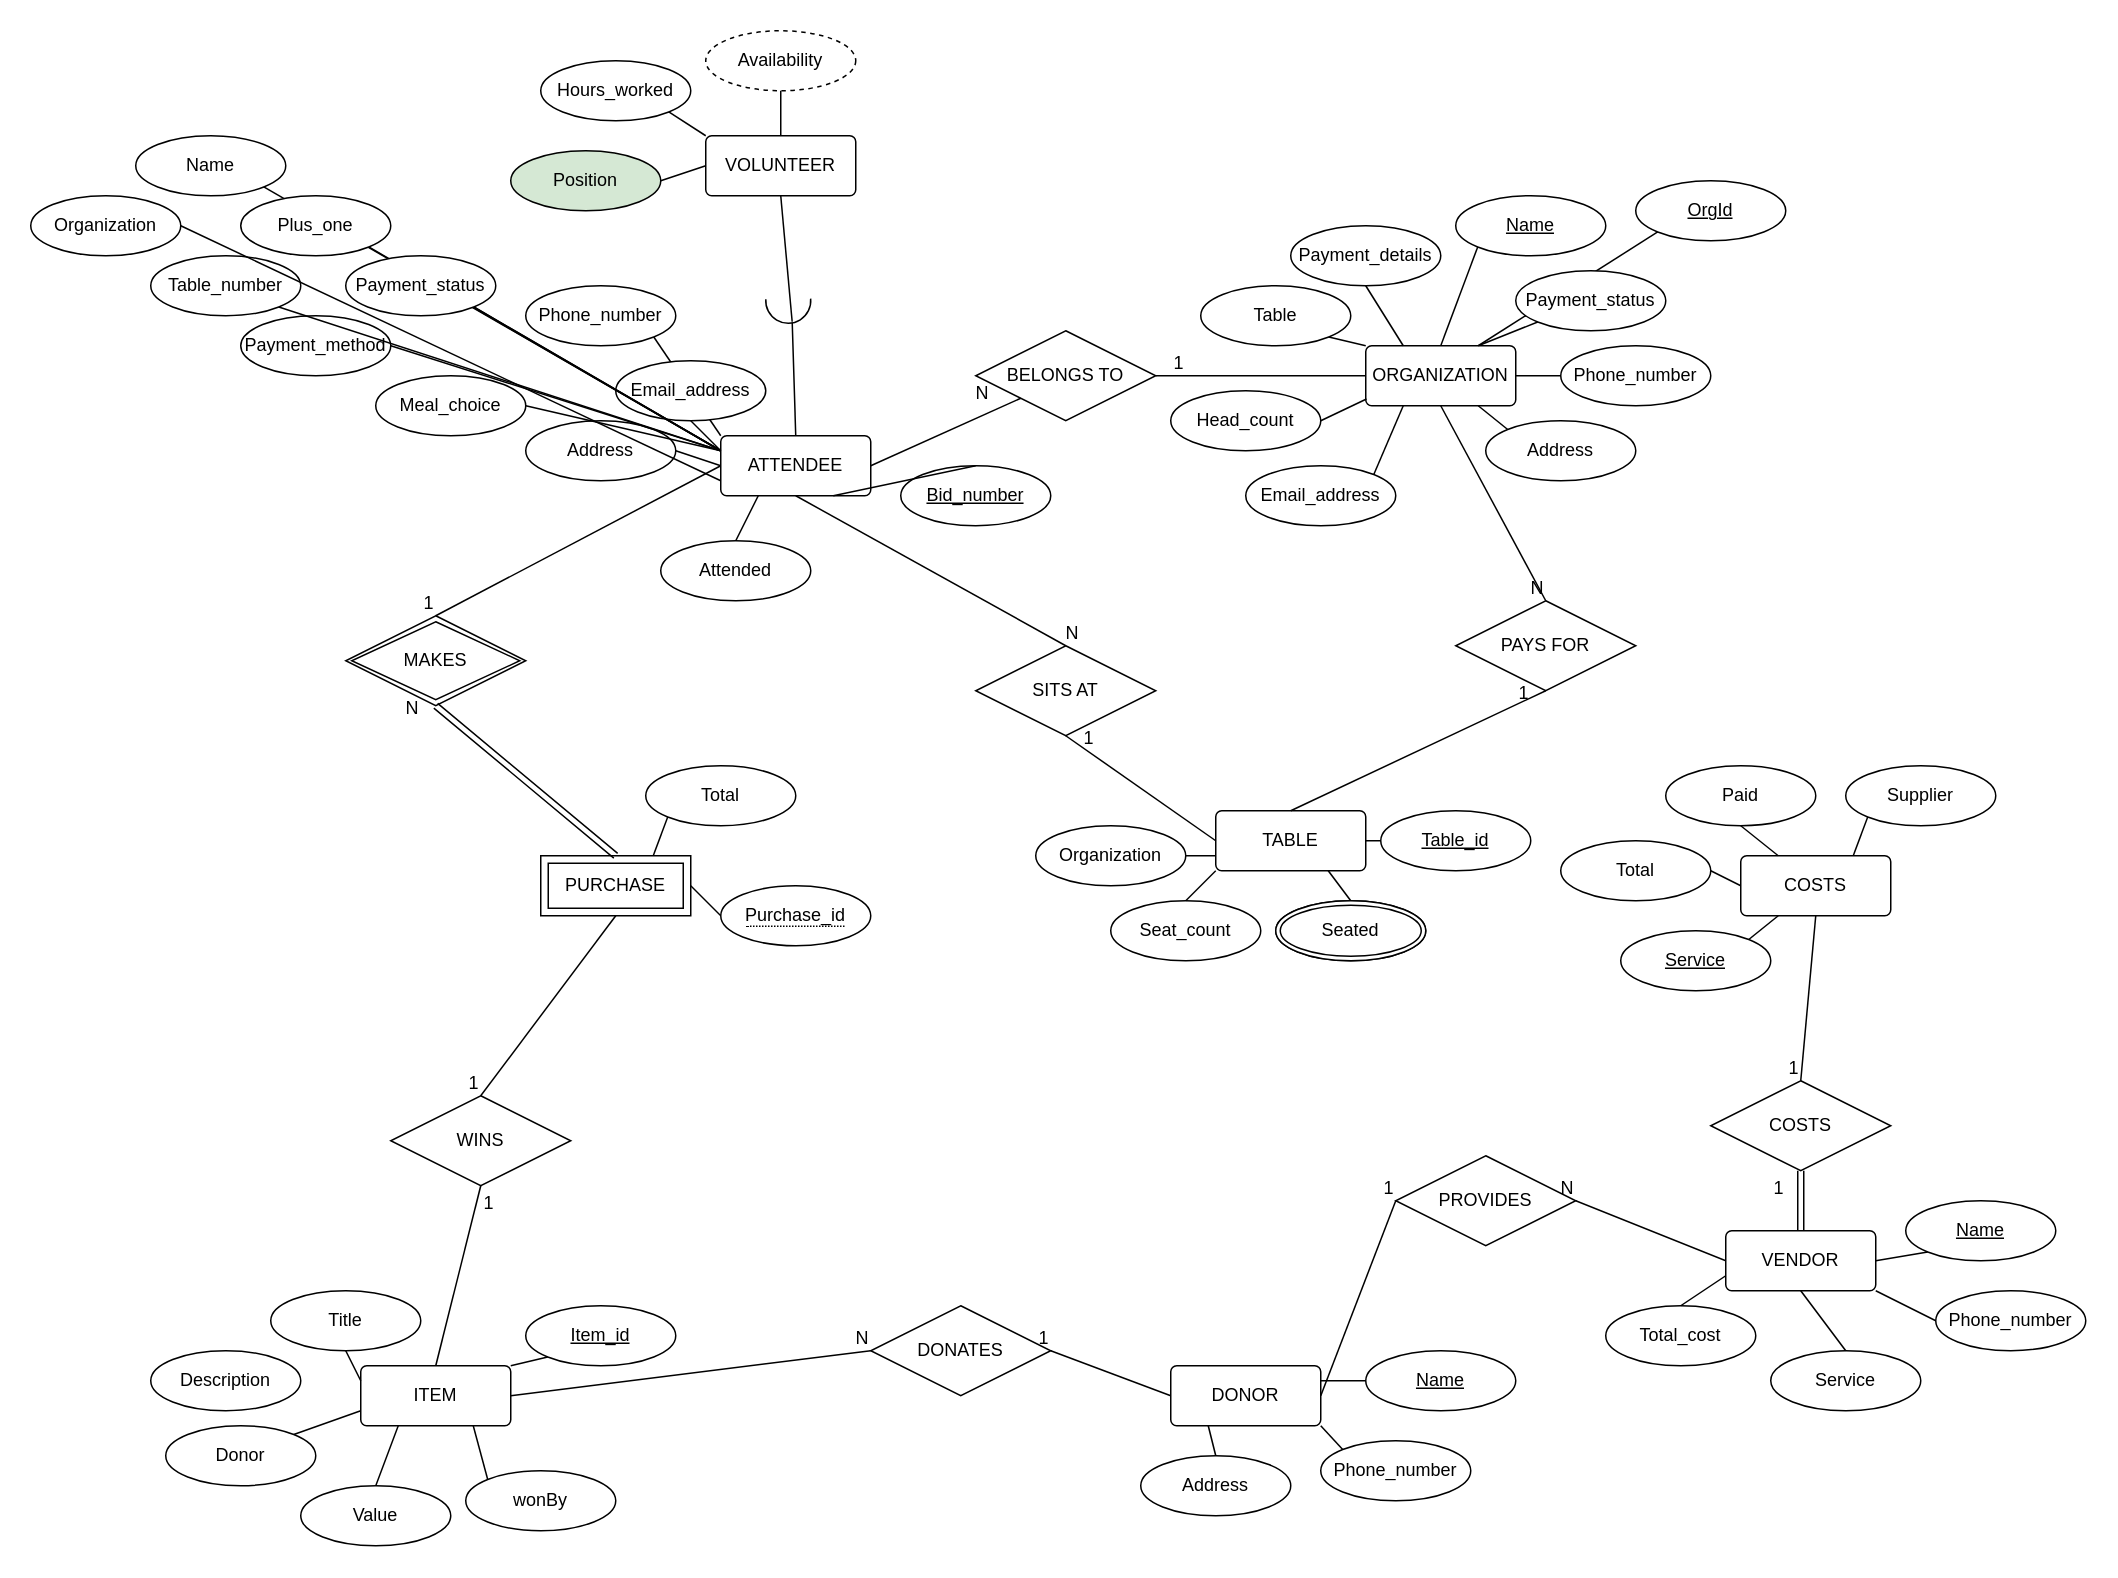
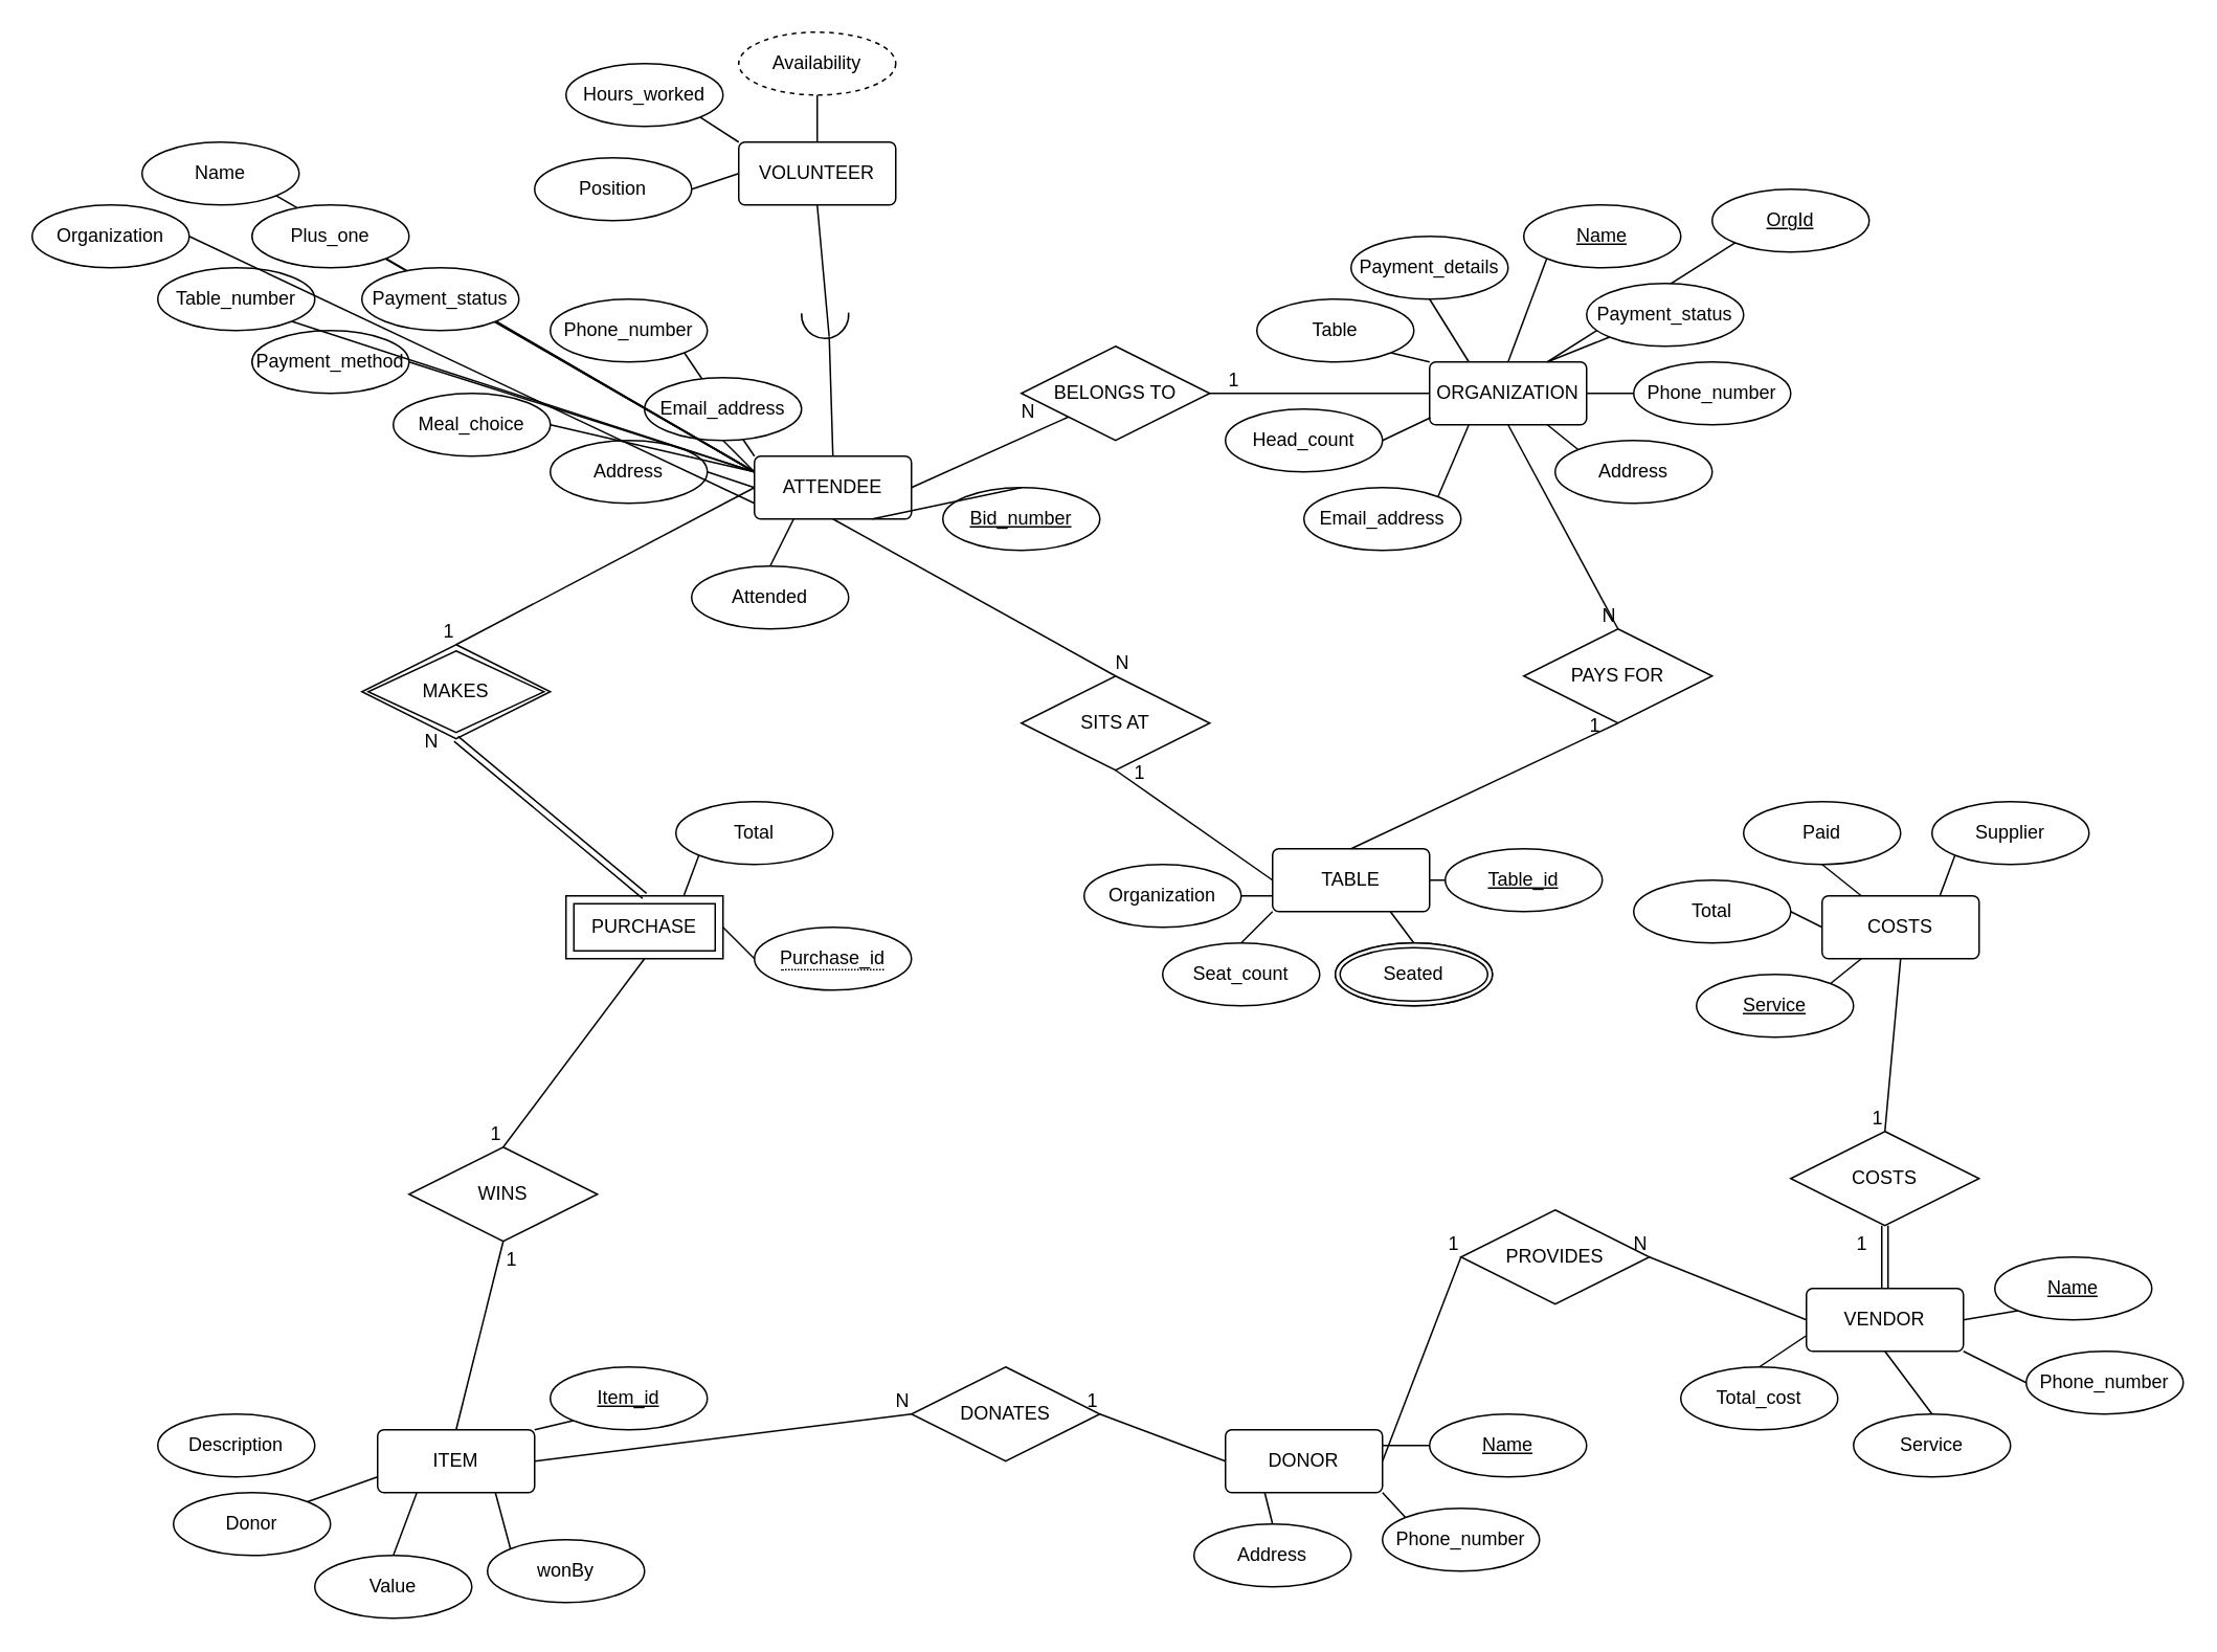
- <mxCell id="57" value="Position" style="ellipse;whiteSpace=wrap;html=1;align=center;fillColor=#d5e8d4;" vertex="1" parent="1"><mxGeometry x="340" y="100" width="100" height="40" as="geometry" /></mxCell>
+ <mxCell id="57" value="Position" style="ellipse;whiteSpace=wrap;html=1;align=center;" vertex="1" parent="1"><mxGeometry x="340" y="100" width="100" height="40" as="geometry" /></mxCell>
- <mxCell id="72" value="Title" style="ellipse;whiteSpace=wrap;html=1;align=center;" vertex="1" parent="1"><mxGeometry y="860" width="100" height="40" as="geometry" x="180" /></mxCell>
- <mxCell id="121" value="" style="endArrow=none;html=1;rounded=0;entryX=0.5;entryY=1;entryDx=0;entryDy=0;exitX=0;exitY=0.25;exitDx=0;exitDy=0;" edge="1" parent="1" source="3" target="72"><mxGeometry width="50" height="50" relative="1" as="geometry"><mxPoint x="250" y="950" as="sourcePoint" /><mxPoint x="300" y="900" as="targetPoint" /></mxGeometry></mxCell>
